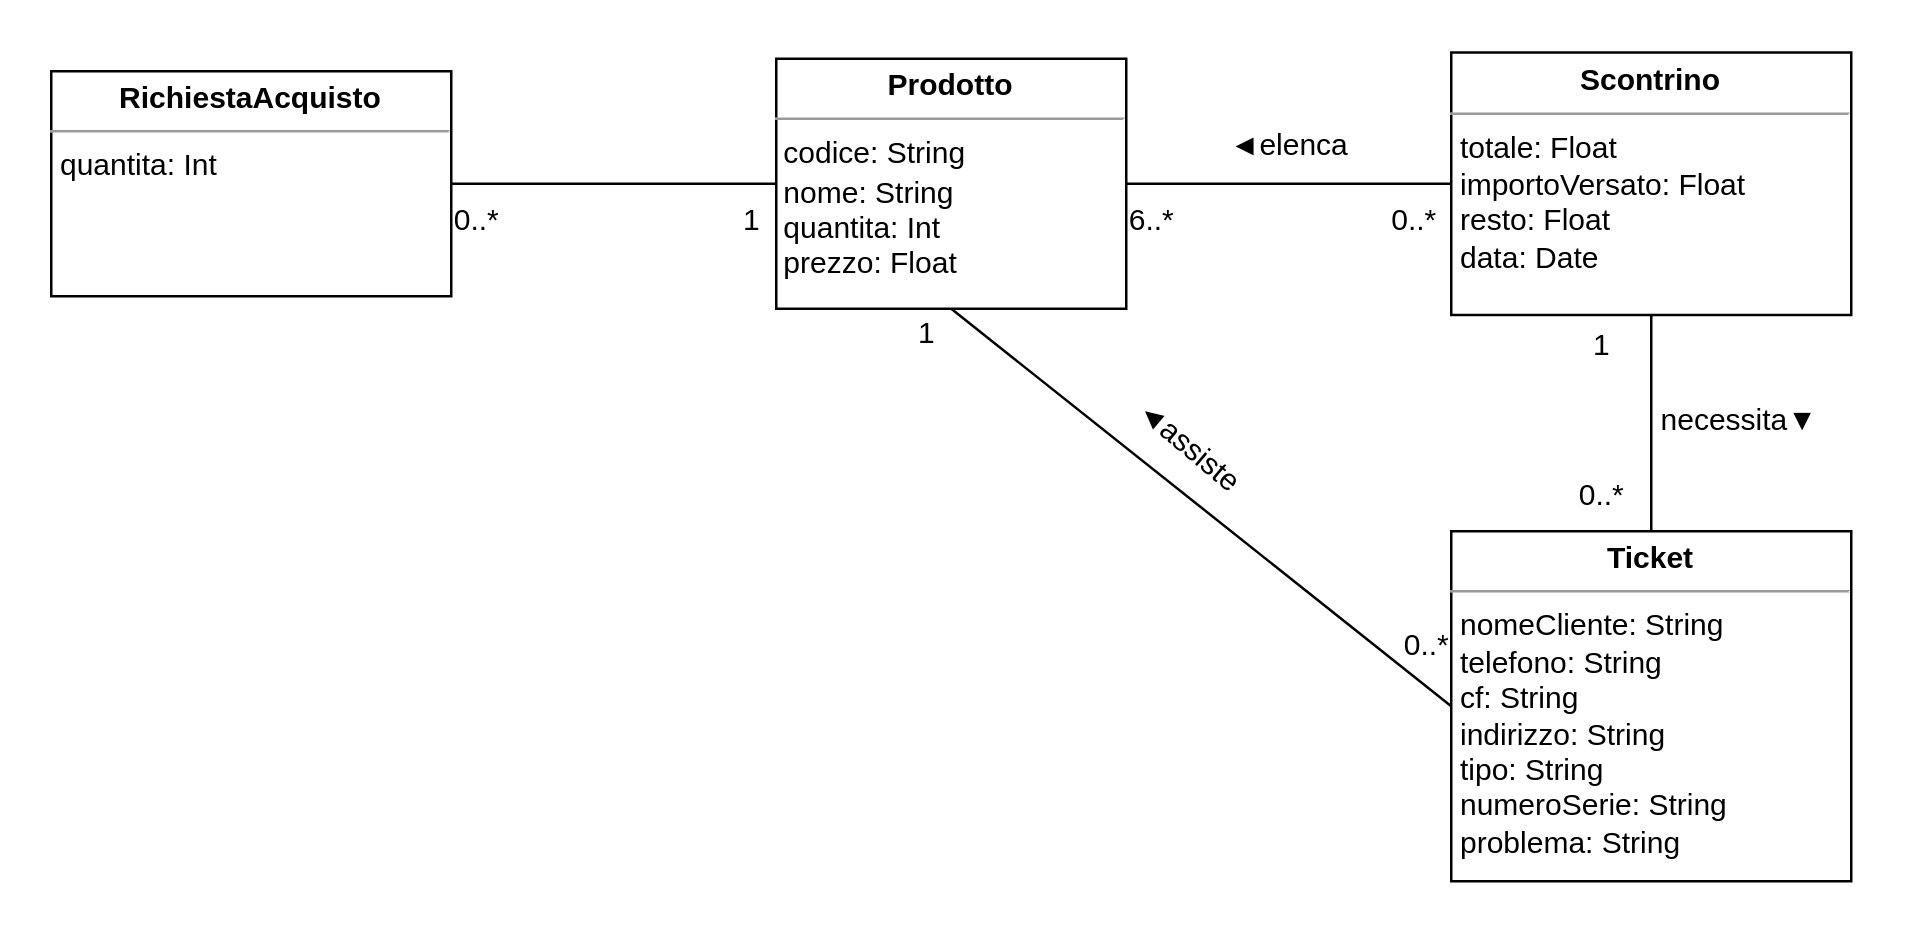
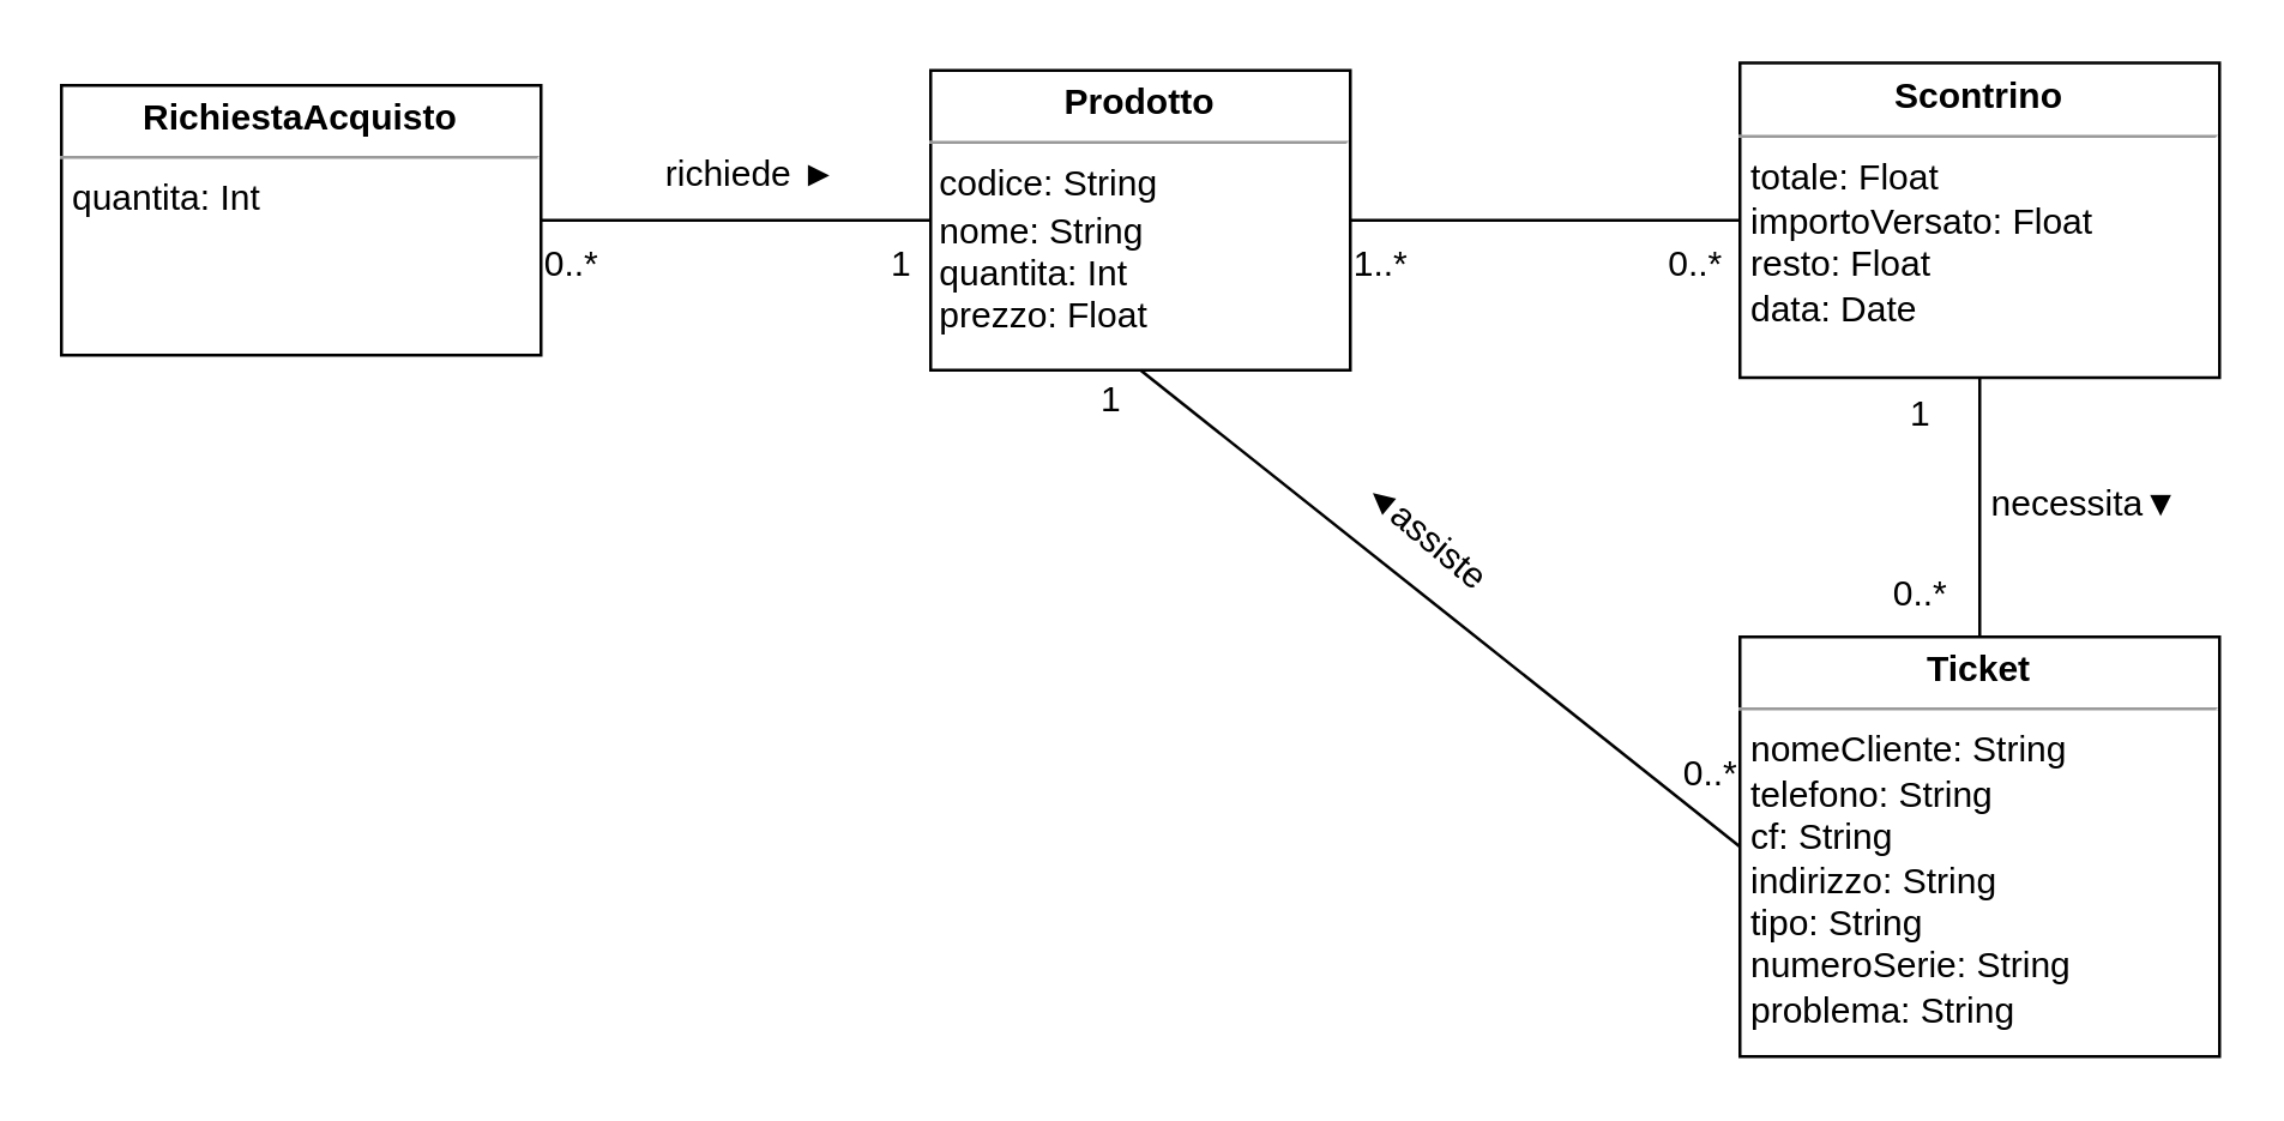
+ <mxCell id="18" value="richiede ►" style="text;html=1;align=center;verticalAlign=middle;resizable=0;points=[];autosize=1;" vertex="1" parent="1"><mxGeometry x="215" y="48" width="70" height="20" as="geometry" /></mxCell>
- <mxCell id="21" value="◄elenca" style="text;html=1;align=center;verticalAlign=middle;resizable=0;points=[];autosize=1;" vertex="1" parent="1"><mxGeometry x="485" y="48" width="60" height="20" as="geometry" /></mxCell>
- <mxCell id="12" value="6..*" style="text;html=1;align=center;verticalAlign=middle;resizable=0;points=[];autosize=1;" vertex="1" parent="1"><mxGeometry x="445" y="78" width="30" height="20" as="geometry" /></mxCell>
+ <mxCell id="12" value="1..*" style="text;html=1;align=center;verticalAlign=middle;resizable=0;points=[];autosize=1;" vertex="1" parent="1"><mxGeometry x="445" y="78" width="30" height="20" as="geometry" /></mxCell>
